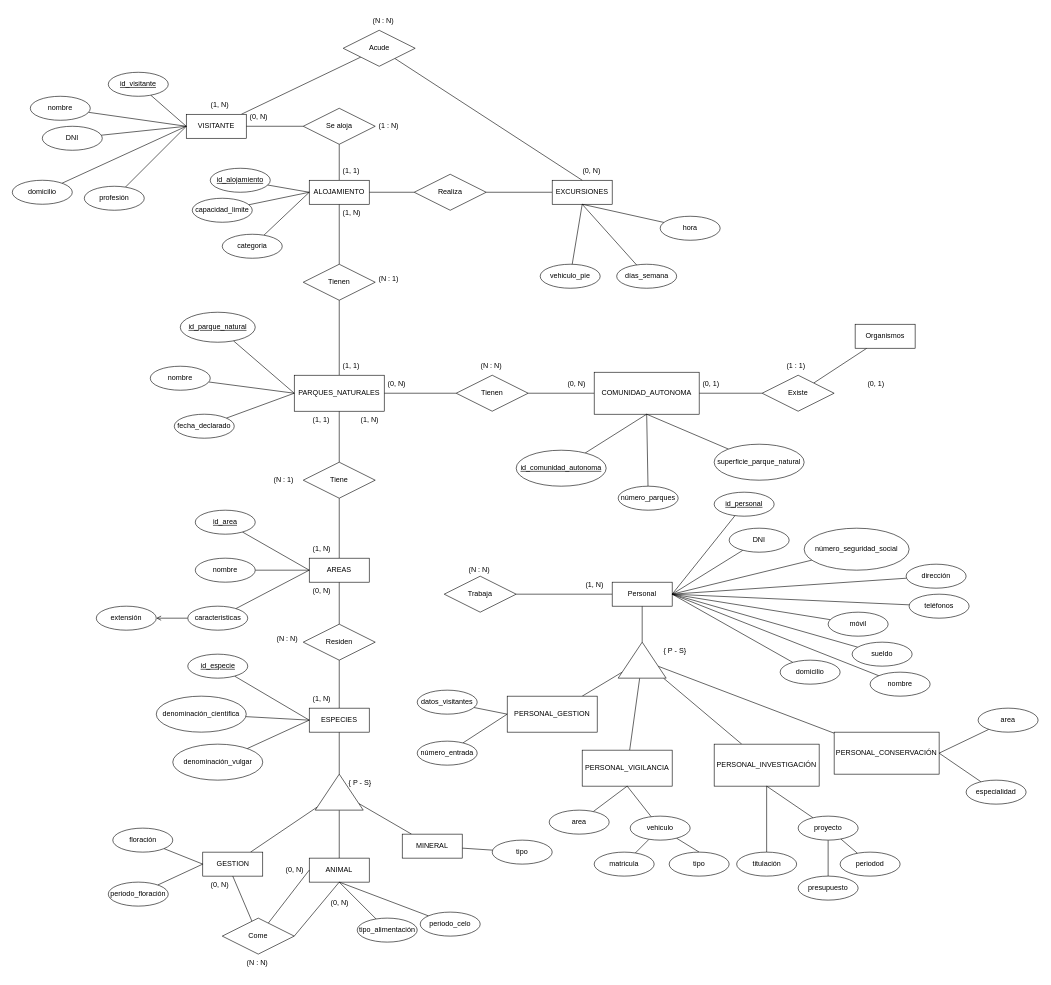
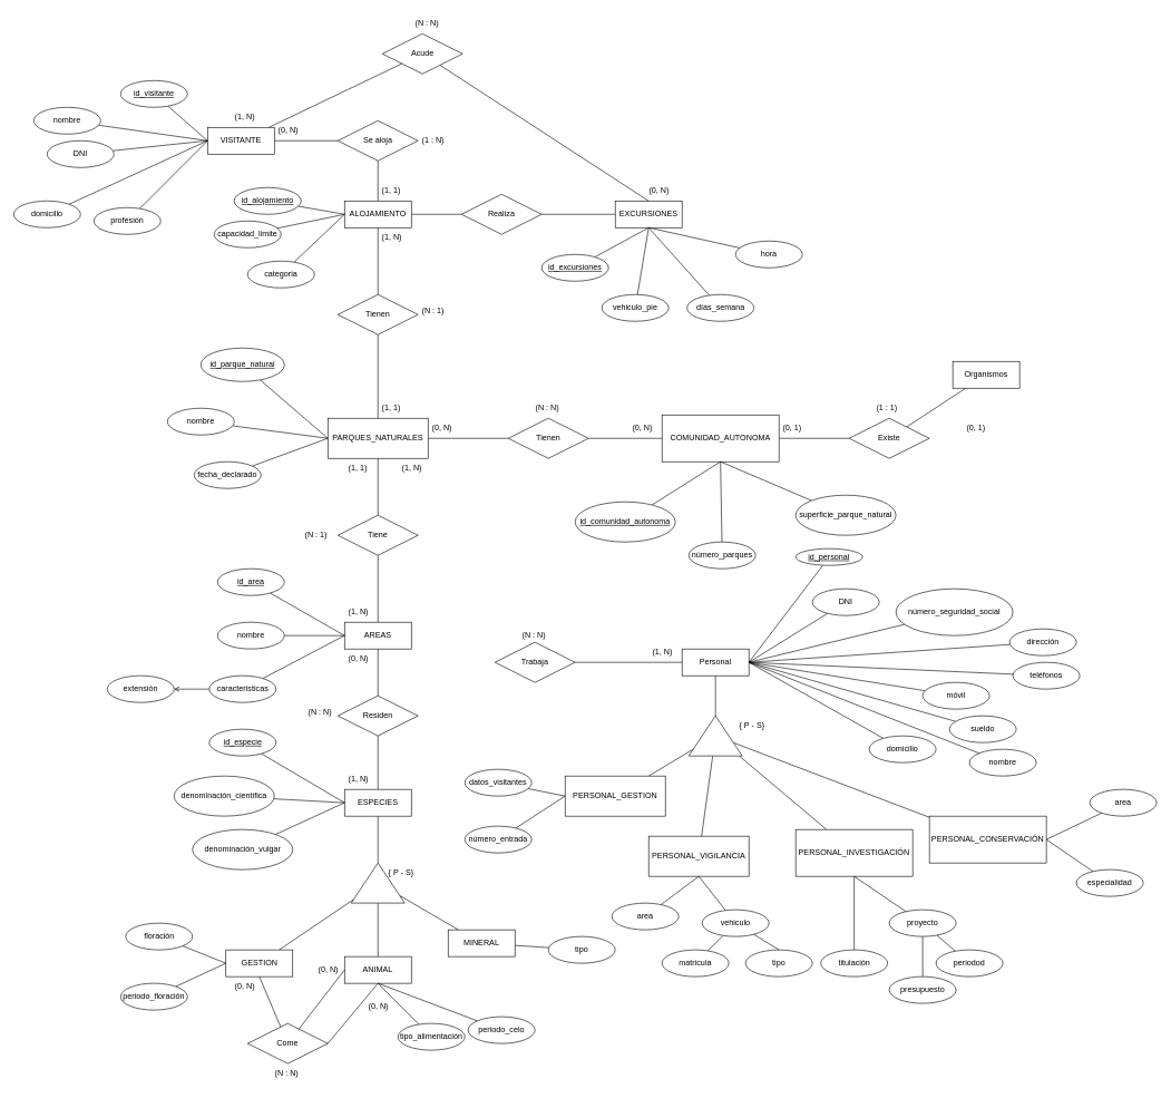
+ <mxCell id="161" style="edgeStyle=none;rounded=0;orthogonalLoop=1;jettySize=auto;html=1;entryX=0.5;entryY=1;entryDx=0;entryDy=0;endArrow=none;endFill=0;" edge="1" parent="1" source="162" target="158"><mxGeometry relative="1" as="geometry" /></mxCell>
+ <mxCell id="162" value="id_excursiones" style="ellipse;whiteSpace=wrap;html=1;align=center;fontStyle=4;" vertex="1" parent="1"><mxGeometry x="810" y="380" width="100" height="40" as="geometry" /></mxCell>
- <mxCell id="88" value="id_personal" style="ellipse;whiteSpace=wrap;html=1;align=center;fontStyle=4;" vertex="1" parent="1"><mxGeometry x="1190" y="820" width="100" height="40" as="geometry" /></mxCell>
+ <mxCell id="88" value="id_personal" style="ellipse;whiteSpace=wrap;html=1;align=center;fontStyle=4;" vertex="1" parent="1"><mxGeometry x="1190" y="820" width="100" height="25" as="geometry" /></mxCell>
